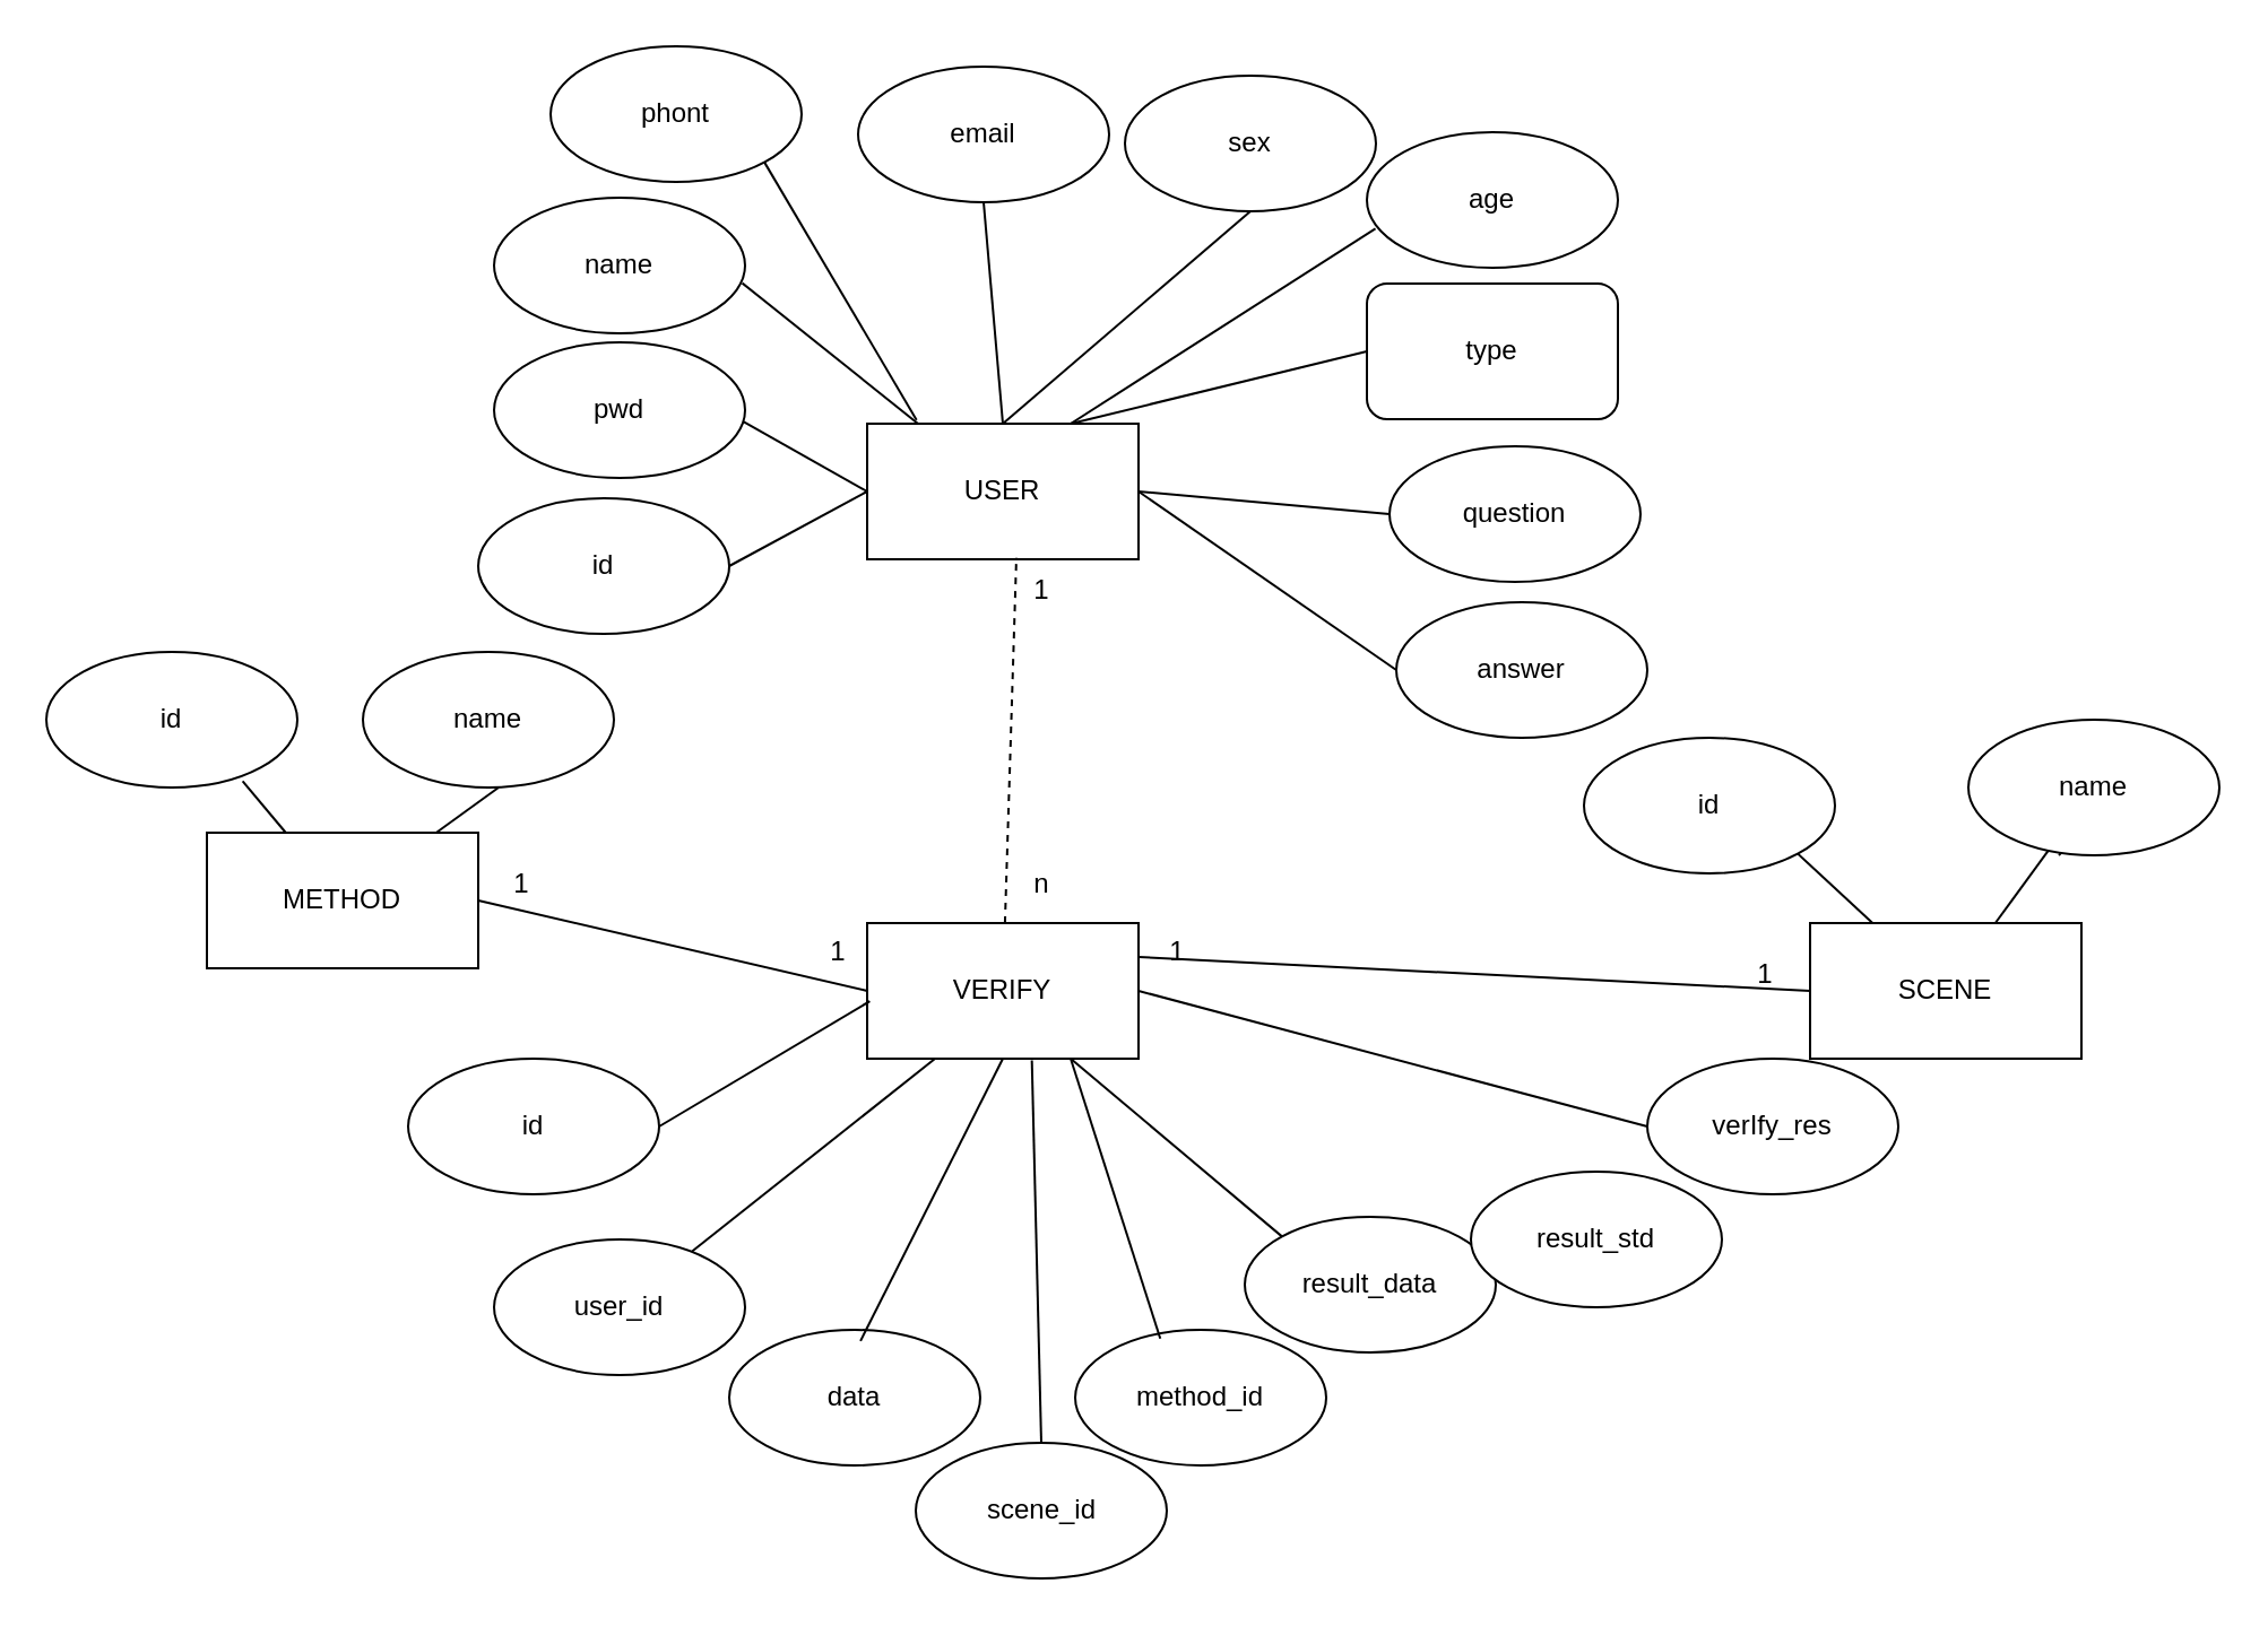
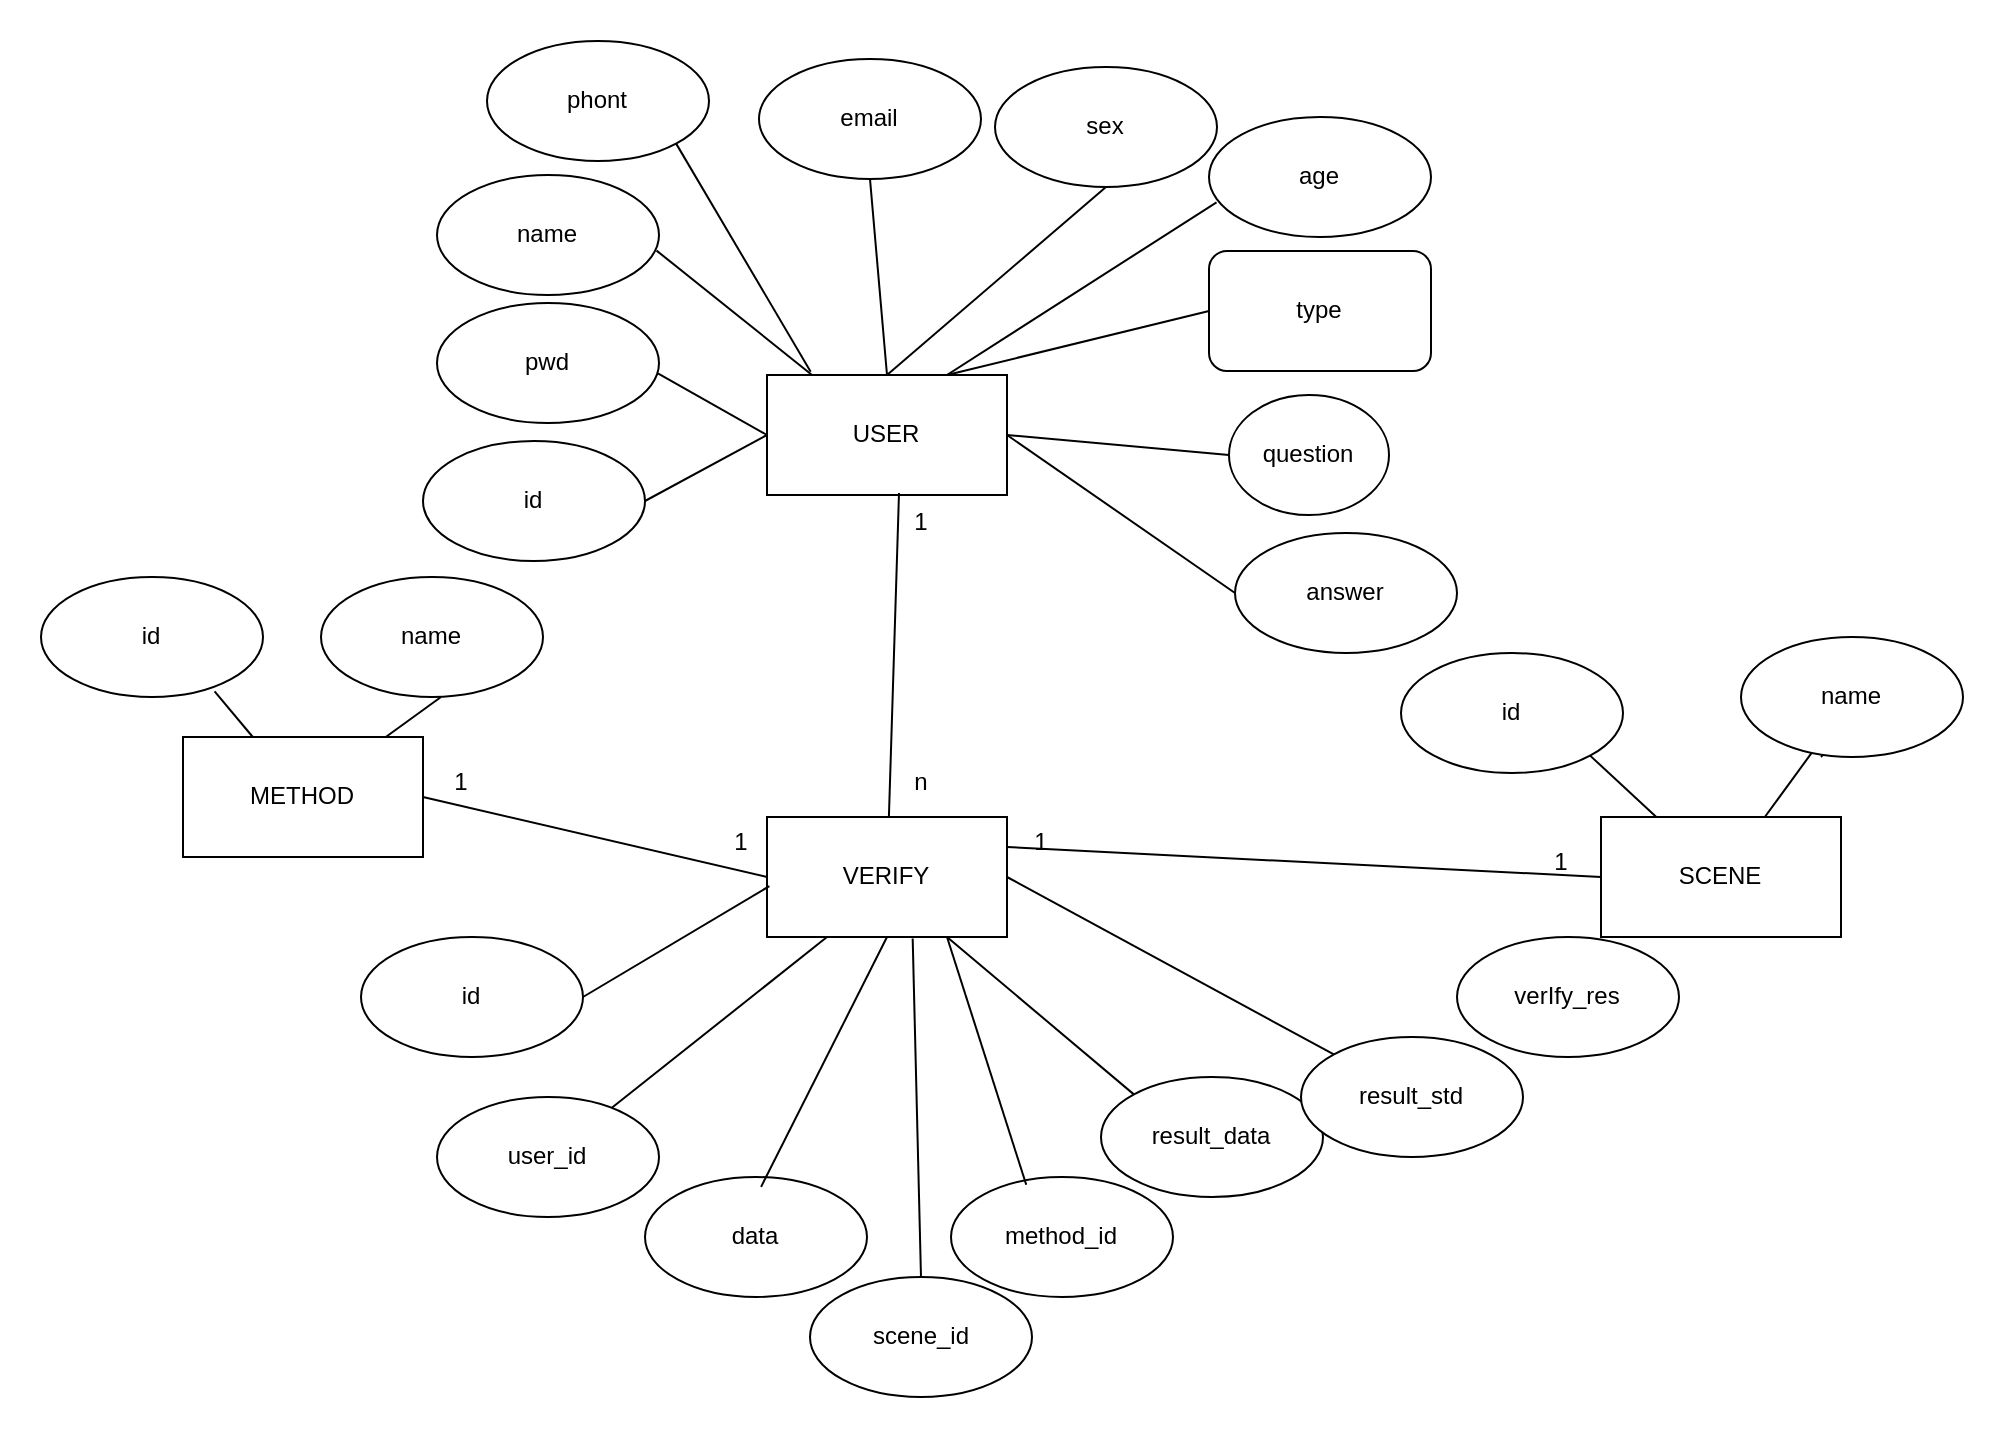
- <mxCell id="11" value="question" style="ellipse;whiteSpace=wrap;html=1;" vertex="1" parent="1"><mxGeometry x="614" y="197" width="111" height="60" as="geometry" /></mxCell>
+ <mxCell id="11" value="question" style="ellipse;whiteSpace=wrap;html=1;" vertex="1" parent="1"><mxGeometry x="614" y="197" width="80" height="60" as="geometry" /></mxCell>
- <mxCell id="24" value="" style="endArrow=none;html=1;rounded=0;entryX=0.55;entryY=0.984;entryDx=0;entryDy=0;entryPerimeter=0;dashed=1;" edge="1" parent="1" source="23" target="2"><mxGeometry width="50" height="50" relative="1" as="geometry"><mxPoint x="287" y="370" as="sourcePoint" /><mxPoint x="337" y="320" as="targetPoint" /></mxGeometry></mxCell>
+ <mxCell id="24" value="" style="endArrow=none;html=1;rounded=0;entryX=0.55;entryY=0.984;entryDx=0;entryDy=0;entryPerimeter=0;" edge="1" parent="1" source="23" target="2"><mxGeometry width="50" height="50" relative="1" as="geometry"><mxPoint x="287" y="370" as="sourcePoint" /><mxPoint x="337" y="320" as="targetPoint" /></mxGeometry></mxCell>
- <mxCell id="34" value="" style="endArrow=none;html=1;rounded=0;exitX=1;exitY=0.5;exitDx=0;exitDy=0;entryX=0;entryY=0.5;entryDx=0;entryDy=0;" edge="1" parent="1" source="23" target="33"><mxGeometry width="50" height="50" relative="1" as="geometry"><mxPoint x="480" y="508" as="sourcePoint" /><mxPoint x="530" y="458" as="targetPoint" /></mxGeometry></mxCell>
+ <mxCell id="34" value="" style="endArrow=none;html=1;rounded=0;exitX=1;exitY=0.5;exitDx=0;exitDy=0;" edge="1" parent="1" source="23" target="32"><mxGeometry width="50" height="50" relative="1" as="geometry"><mxPoint x="480" y="508" as="sourcePoint" /><mxPoint x="530" y="458" as="targetPoint" /></mxGeometry></mxCell>
